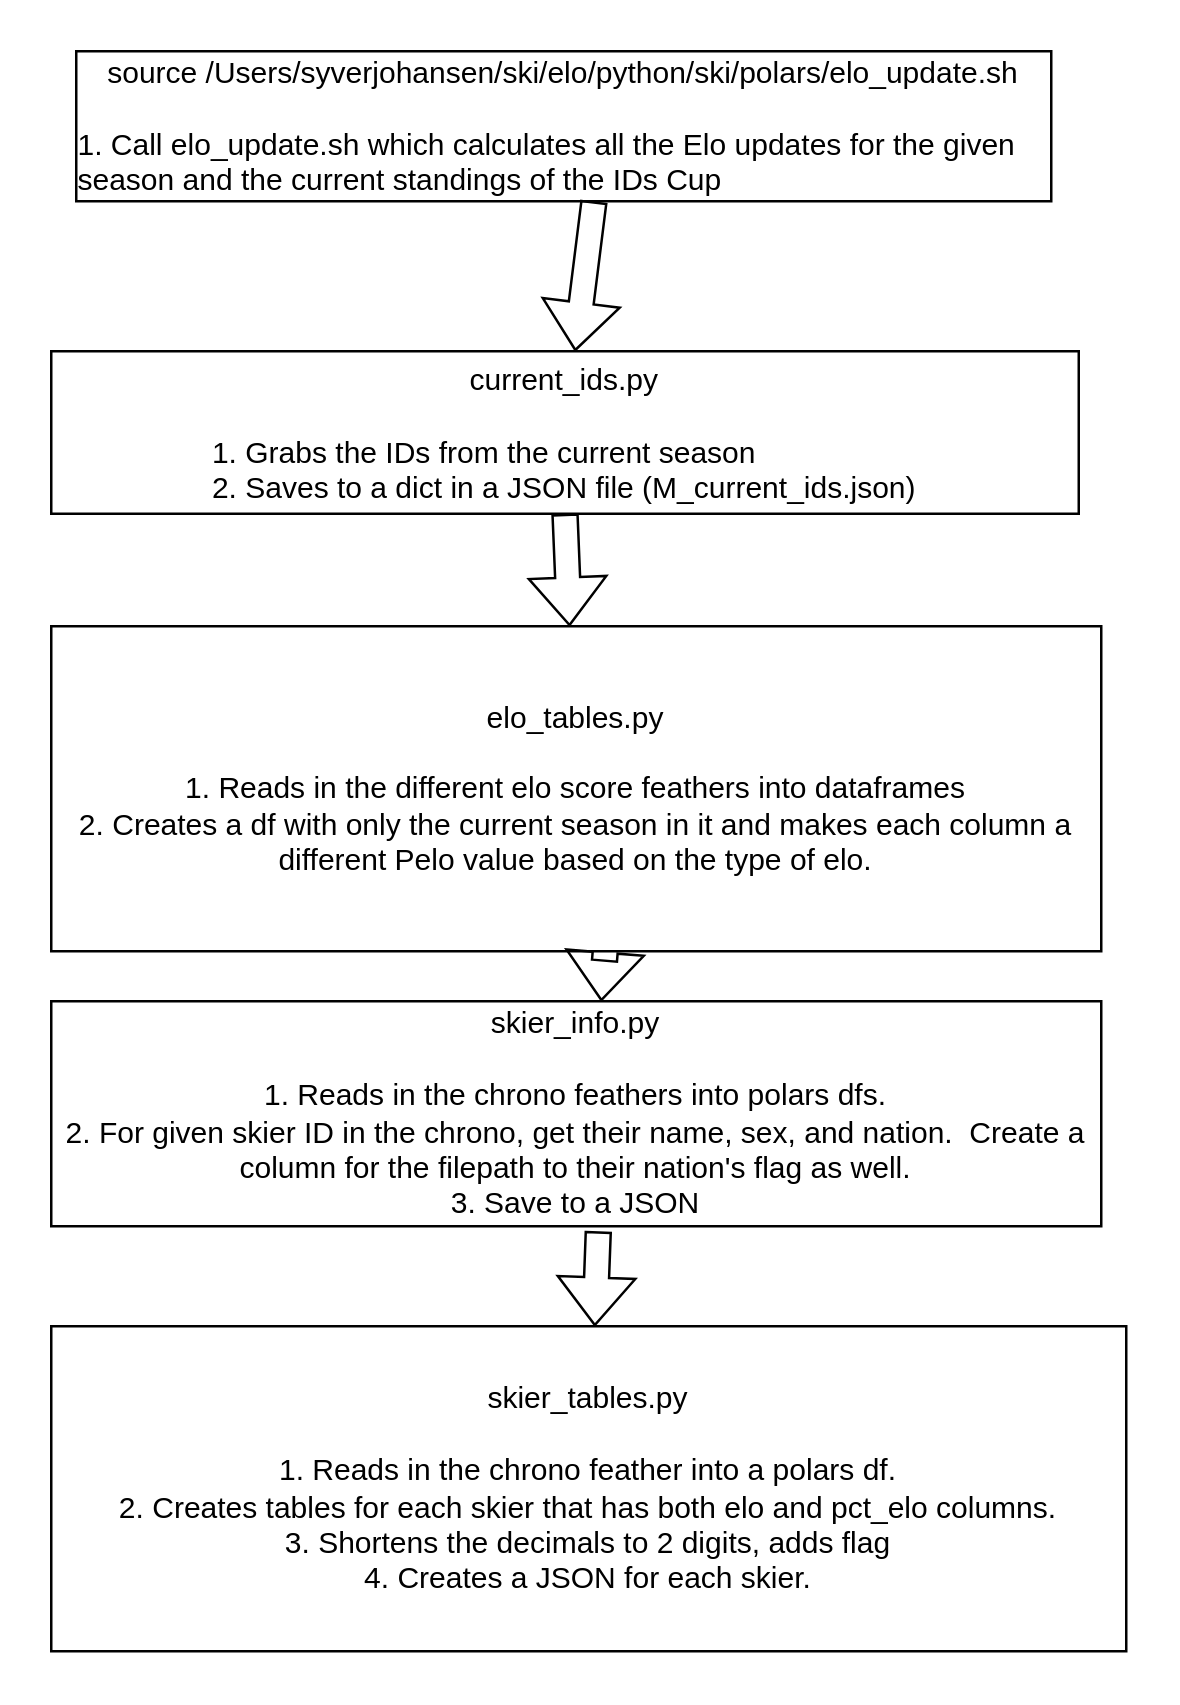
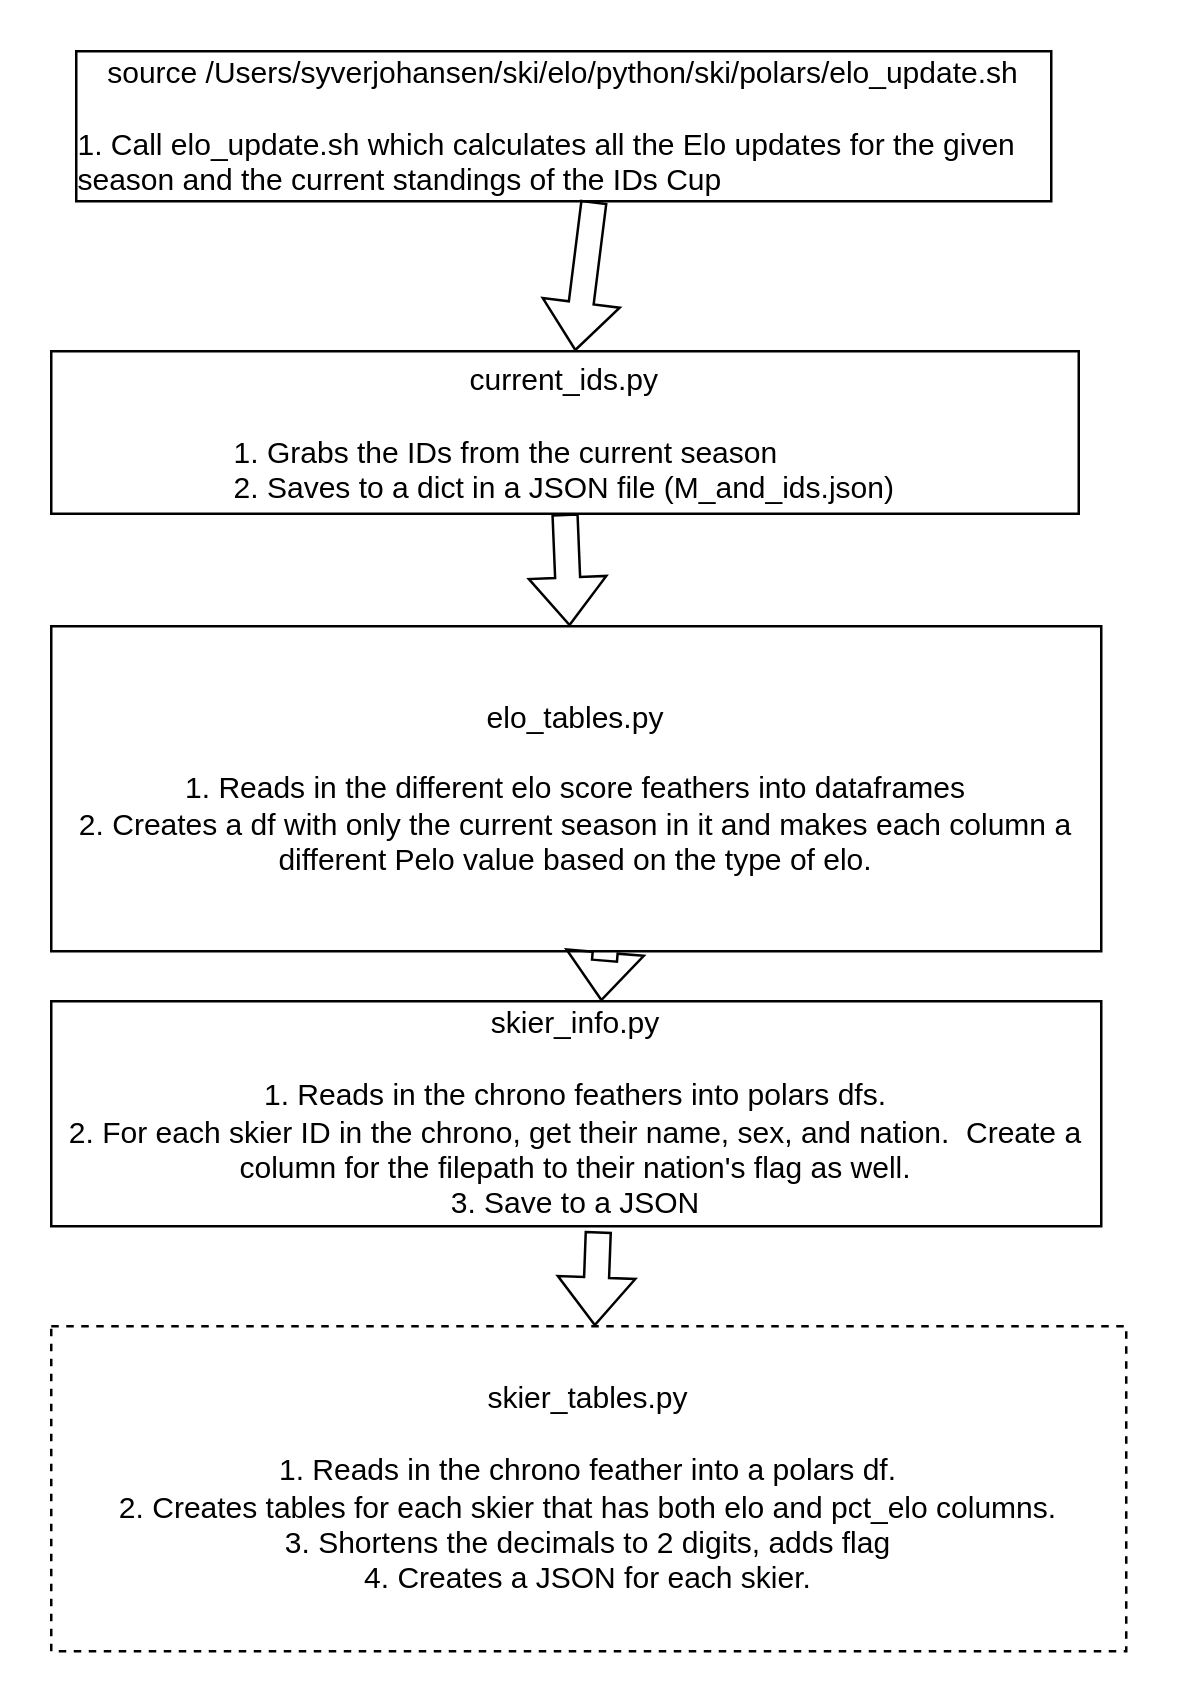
- <mxCell id="4" value="current_ids.py&lt;div&gt;&lt;br&gt;&lt;/div&gt;&lt;div style=&quot;text-align: left;&quot;&gt;1. Grabs the IDs from the current season&lt;/div&gt;&lt;div style=&quot;text-align: left;&quot;&gt;2. Saves to a dict in a JSON file (M_current_ids.json)&lt;/div&gt;" style="rounded=0;whiteSpace=wrap;html=1;" vertex="1" parent="1"><mxGeometry x="20" y="140" width="411" height="65" as="geometry" /></mxCell>
+ <mxCell id="4" value="current_ids.py&lt;div&gt;&lt;br&gt;&lt;/div&gt;&lt;div style=&quot;text-align: left;&quot;&gt;1. Grabs the IDs from the current season&lt;/div&gt;&lt;div style=&quot;text-align: left;&quot;&gt;2. Saves to a dict in a JSON file (M_and_ids.json)&lt;/div&gt;" style="rounded=0;whiteSpace=wrap;html=1;" vertex="1" parent="1"><mxGeometry x="20" y="140" width="411" height="65" as="geometry" /></mxCell>
- <mxCell id="8" value="skier_info.py&lt;div&gt;&lt;br&gt;&lt;/div&gt;&lt;div&gt;1. Reads in the chrono feathers into polars dfs.&lt;/div&gt;&lt;div&gt;2. For given skier ID in the chrono, get their name, sex, and nation.&amp;nbsp; Create a column for the filepath to their nation's flag as well.&lt;/div&gt;&lt;div&gt;3. Save to a JSON&lt;/div&gt;" style="rounded=0;whiteSpace=wrap;html=1;" vertex="1" parent="1"><mxGeometry x="20" y="400" width="420" height="90" as="geometry" /></mxCell>
+ <mxCell id="8" value="skier_info.py&lt;div&gt;&lt;br&gt;&lt;/div&gt;&lt;div&gt;1. Reads in the chrono feathers into polars dfs.&lt;/div&gt;&lt;div&gt;2. For each skier ID in the chrono, get their name, sex, and nation.&amp;nbsp; Create a column for the filepath to their nation's flag as well.&lt;/div&gt;&lt;div&gt;3. Save to a JSON&lt;/div&gt;" style="rounded=0;whiteSpace=wrap;html=1;" vertex="1" parent="1"><mxGeometry x="20" y="400" width="420" height="90" as="geometry" /></mxCell>
- <mxCell id="10" value="skier_tables.py&lt;div&gt;&lt;br&gt;&lt;/div&gt;&lt;div&gt;1. Reads in the chrono feather into a polars df.&lt;/div&gt;&lt;div&gt;2. Creates tables for each skier that has both elo and pct_elo columns.&lt;/div&gt;&lt;div&gt;3. Shortens the decimals to 2 digits, adds flag&lt;/div&gt;&lt;div&gt;4. Creates a JSON for each skier.&lt;/div&gt;" style="rounded=0;whiteSpace=wrap;html=1;" vertex="1" parent="1"><mxGeometry x="20" y="530" width="430" height="130" as="geometry" /></mxCell>
+ <mxCell id="10" value="skier_tables.py&lt;div&gt;&lt;br&gt;&lt;/div&gt;&lt;div&gt;1. Reads in the chrono feather into a polars df.&lt;/div&gt;&lt;div&gt;2. Creates tables for each skier that has both elo and pct_elo columns.&lt;/div&gt;&lt;div&gt;3. Shortens the decimals to 2 digits, adds flag&lt;/div&gt;&lt;div&gt;4. Creates a JSON for each skier.&lt;/div&gt;" style="rounded=0;whiteSpace=wrap;html=1;dashed=1;" vertex="1" parent="1"><mxGeometry x="20" y="530" width="430" height="130" as="geometry" /></mxCell>
